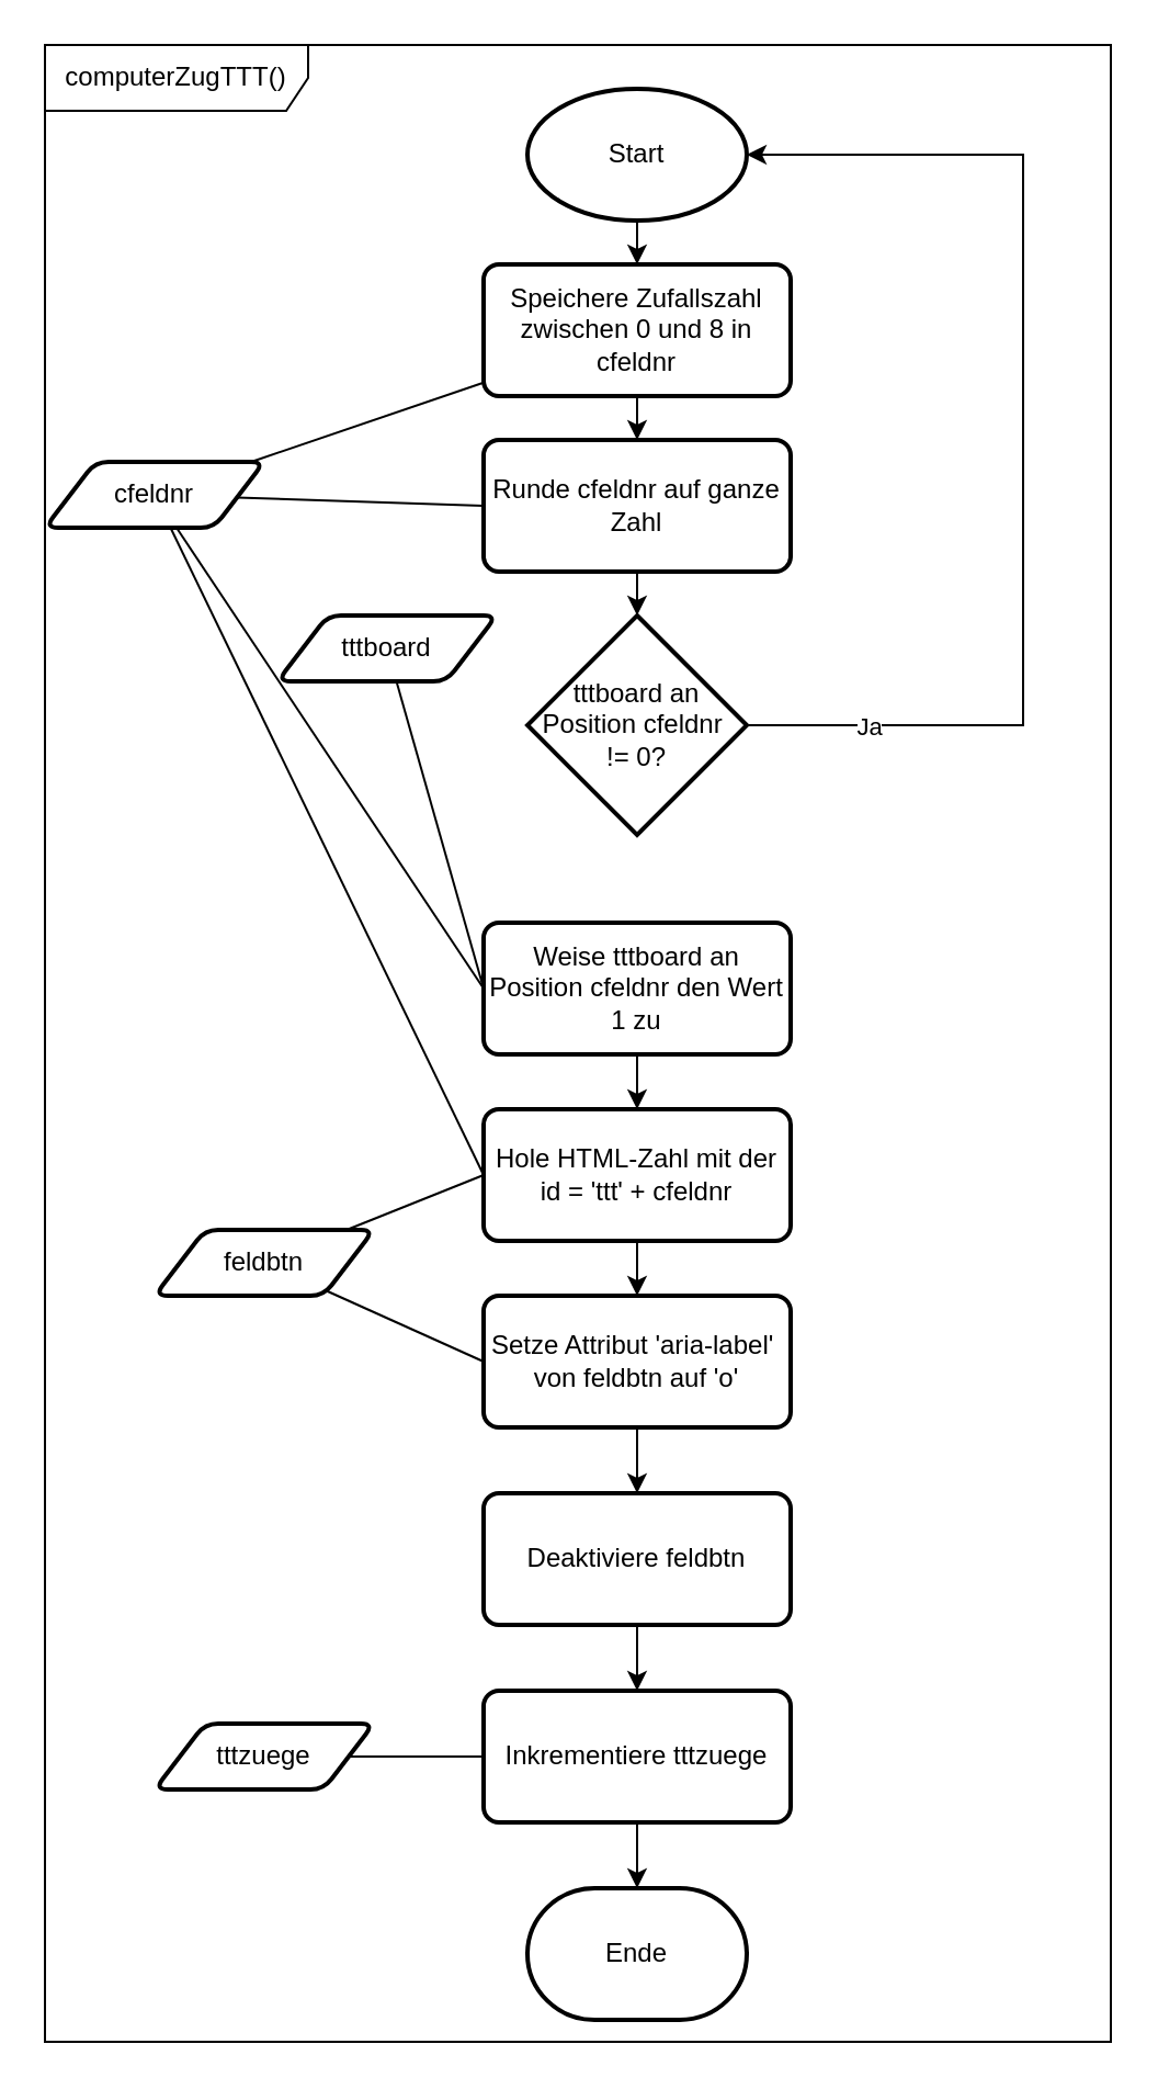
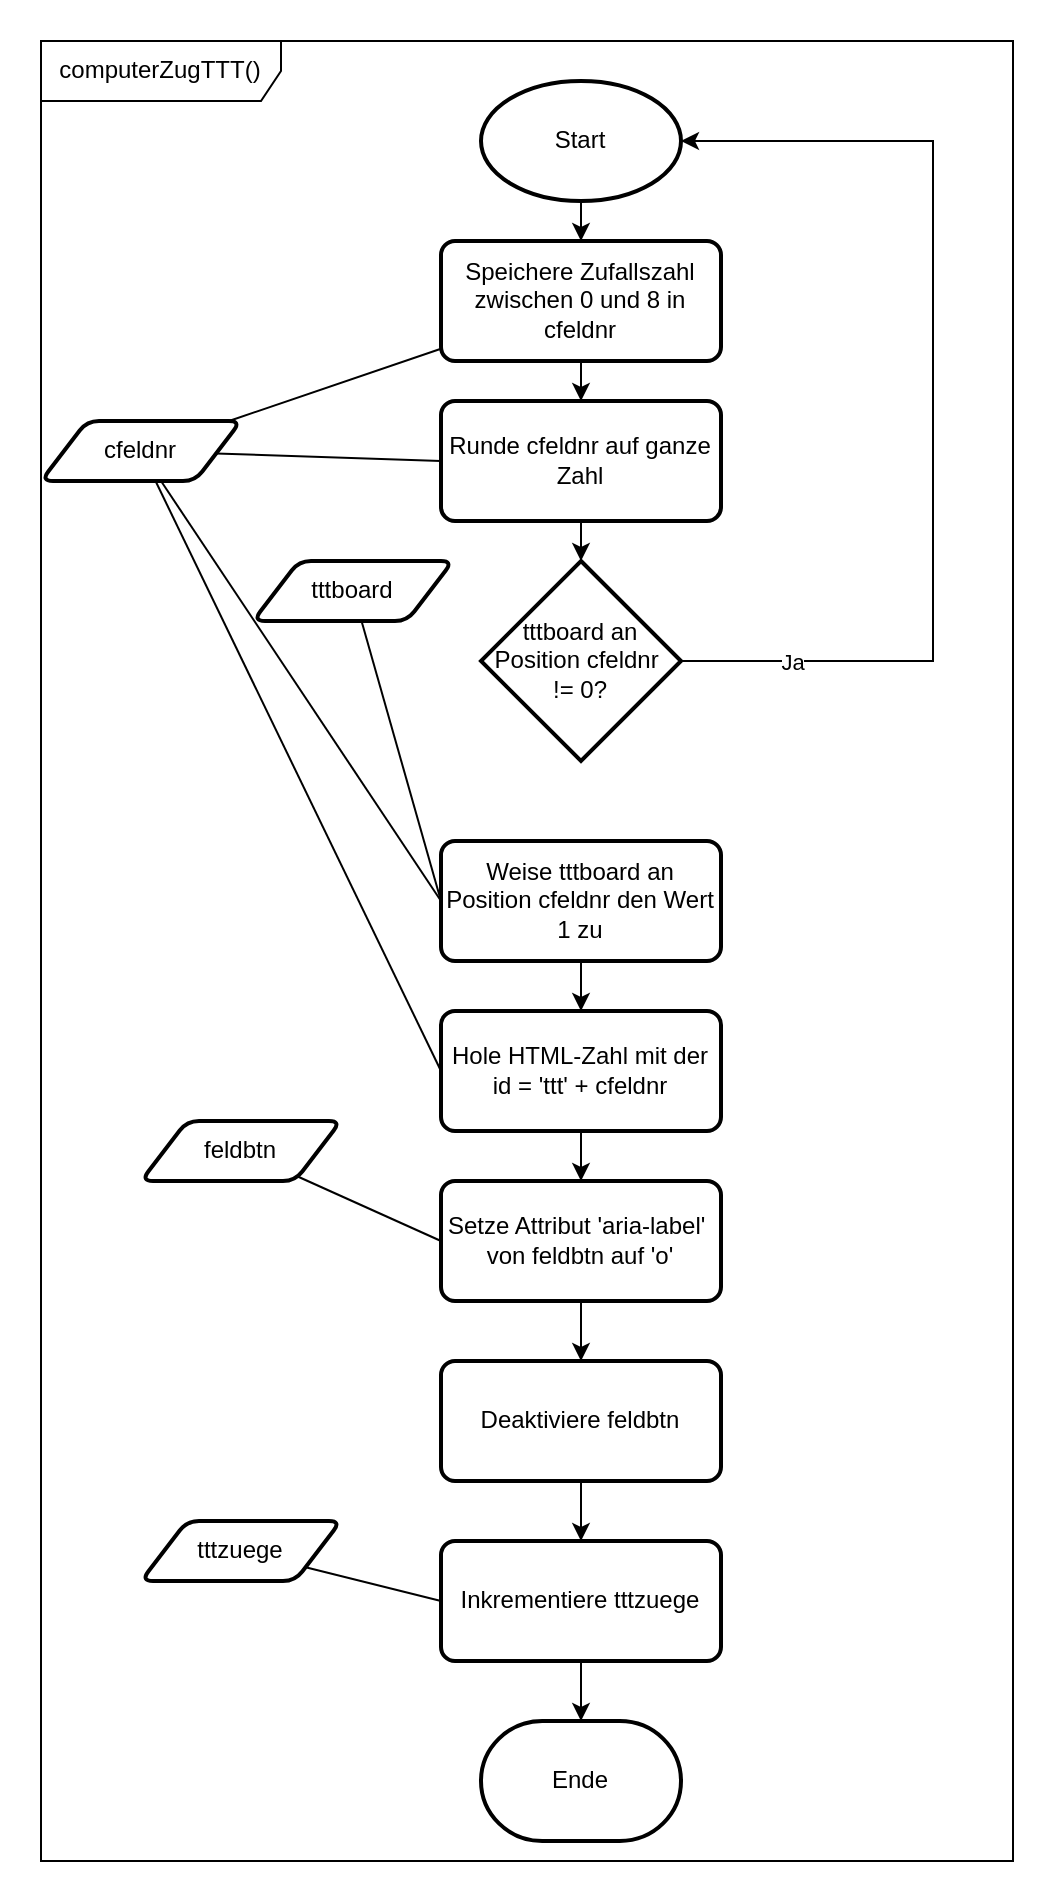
- <mxCell id="30" style="edgeStyle=none;rounded=0;orthogonalLoop=1;jettySize=auto;html=1;entryX=0;entryY=0.5;entryDx=0;entryDy=0;endArrow=none;endFill=0;" edge="1" parent="1" source="32" target="23"><mxGeometry relative="1" as="geometry" /></mxCell>
- <mxCell id="34" value="tttzuege" style="shape=parallelogram;html=1;strokeWidth=2;perimeter=parallelogramPerimeter;whiteSpace=wrap;rounded=1;arcSize=12;size=0.23;" vertex="1" parent="1"><mxGeometry x="70" y="785" width="100" height="30" as="geometry" /></mxCell>
+ <mxCell id="34" value="tttzuege" style="shape=parallelogram;html=1;strokeWidth=2;perimeter=parallelogramPerimeter;whiteSpace=wrap;rounded=1;arcSize=12;size=0.23;" vertex="1" parent="1"><mxGeometry x="70" y="760" width="100" height="30" as="geometry" /></mxCell>
